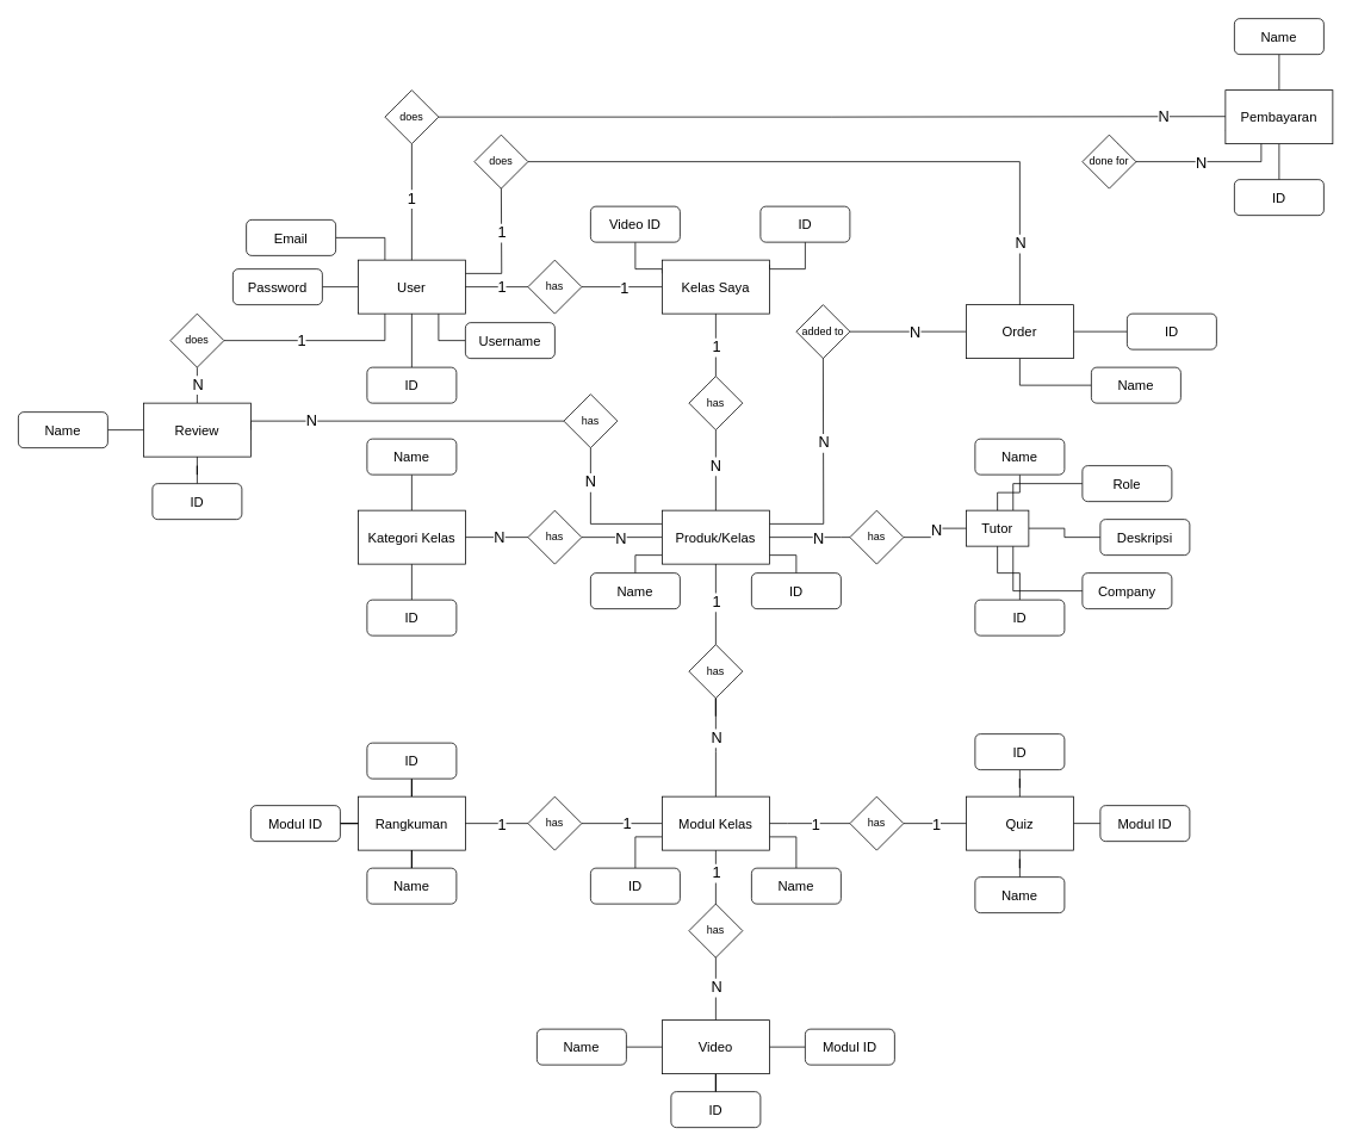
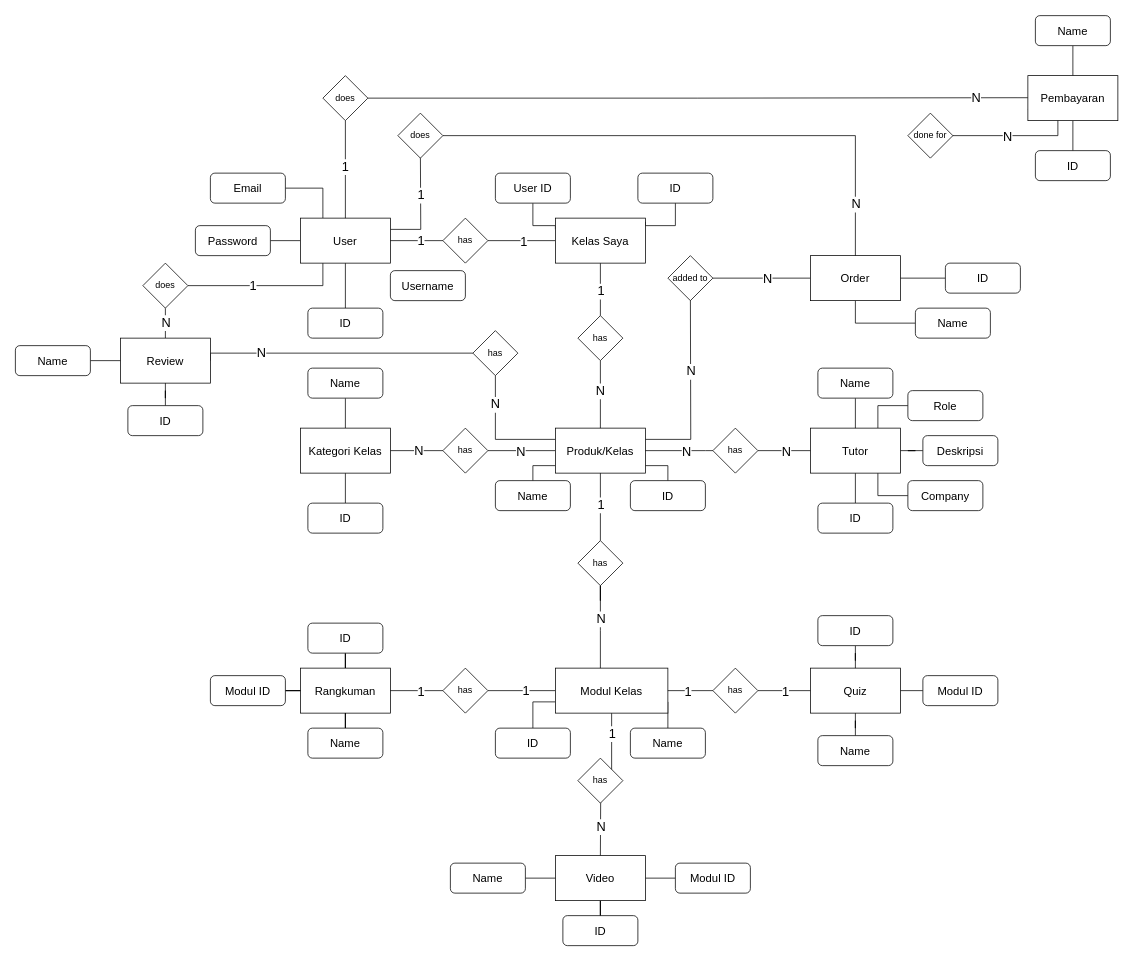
- <mxCell id="48" value="&lt;font style=&quot;font-size: 15px;&quot;&gt;Video ID&lt;/font&gt;" style="rounded=1;whiteSpace=wrap;html=1;" vertex="1" parent="1"><mxGeometry x="660" y="230" width="100" height="40" as="geometry" /></mxCell>
+ <mxCell id="48" value="&lt;font style=&quot;font-size: 15px;&quot;&gt;User ID&lt;/font&gt;" style="rounded=1;whiteSpace=wrap;html=1;" vertex="1" parent="1"><mxGeometry x="660" y="230" width="100" height="40" as="geometry" /></mxCell>
- <mxCell id="108" value="&lt;span style=&quot;font-size: 15px;&quot;&gt;Email&lt;/span&gt;" style="rounded=1;whiteSpace=wrap;html=1;" vertex="1" parent="1"><mxGeometry x="275" y="245" width="100" height="40" as="geometry" /></mxCell>
+ <mxCell id="108" value="&lt;span style=&quot;font-size: 15px;&quot;&gt;Email&lt;/span&gt;" style="rounded=1;whiteSpace=wrap;html=1;" vertex="1" parent="1"><mxGeometry x="280" y="230" width="100" height="40" as="geometry" /></mxCell>
- <mxCell id="98" style="edgeStyle=orthogonalEdgeStyle;rounded=0;orthogonalLoop=1;jettySize=auto;html=1;exitX=0.75;exitY=1;exitDx=0;exitDy=0;entryX=0;entryY=0.5;entryDx=0;entryDy=0;endArrow=none;endFill=0;" edge="1" parent="1" source="101" target="109"><mxGeometry relative="1" as="geometry" /></mxCell>
- <mxCell id="77" value="&lt;font style=&quot;font-size: 15px;&quot;&gt;Tutor&lt;/font&gt;" style="rounded=0;whiteSpace=wrap;html=1;" vertex="1" parent="1"><mxGeometry x="1080" y="570" width="70" height="40" as="geometry" /></mxCell>
+ <mxCell id="77" value="&lt;font style=&quot;font-size: 15px;&quot;&gt;Tutor&lt;/font&gt;" style="rounded=0;whiteSpace=wrap;html=1;" vertex="1" parent="1"><mxGeometry x="1080" y="570" width="120" height="60" as="geometry" /></mxCell>
- <mxCell id="27" value="&lt;font style=&quot;font-size: 15px;&quot;&gt;Modul Kelas&lt;/font&gt;" style="rounded=0;whiteSpace=wrap;html=1;" vertex="1" parent="1"><mxGeometry x="740" y="890" width="120" height="60" as="geometry" /></mxCell>
+ <mxCell id="27" value="&lt;font style=&quot;font-size: 15px;&quot;&gt;Modul Kelas&lt;/font&gt;" style="rounded=0;whiteSpace=wrap;html=1;" vertex="1" parent="1"><mxGeometry x="740" y="890" width="150" height="60" as="geometry" /></mxCell>
